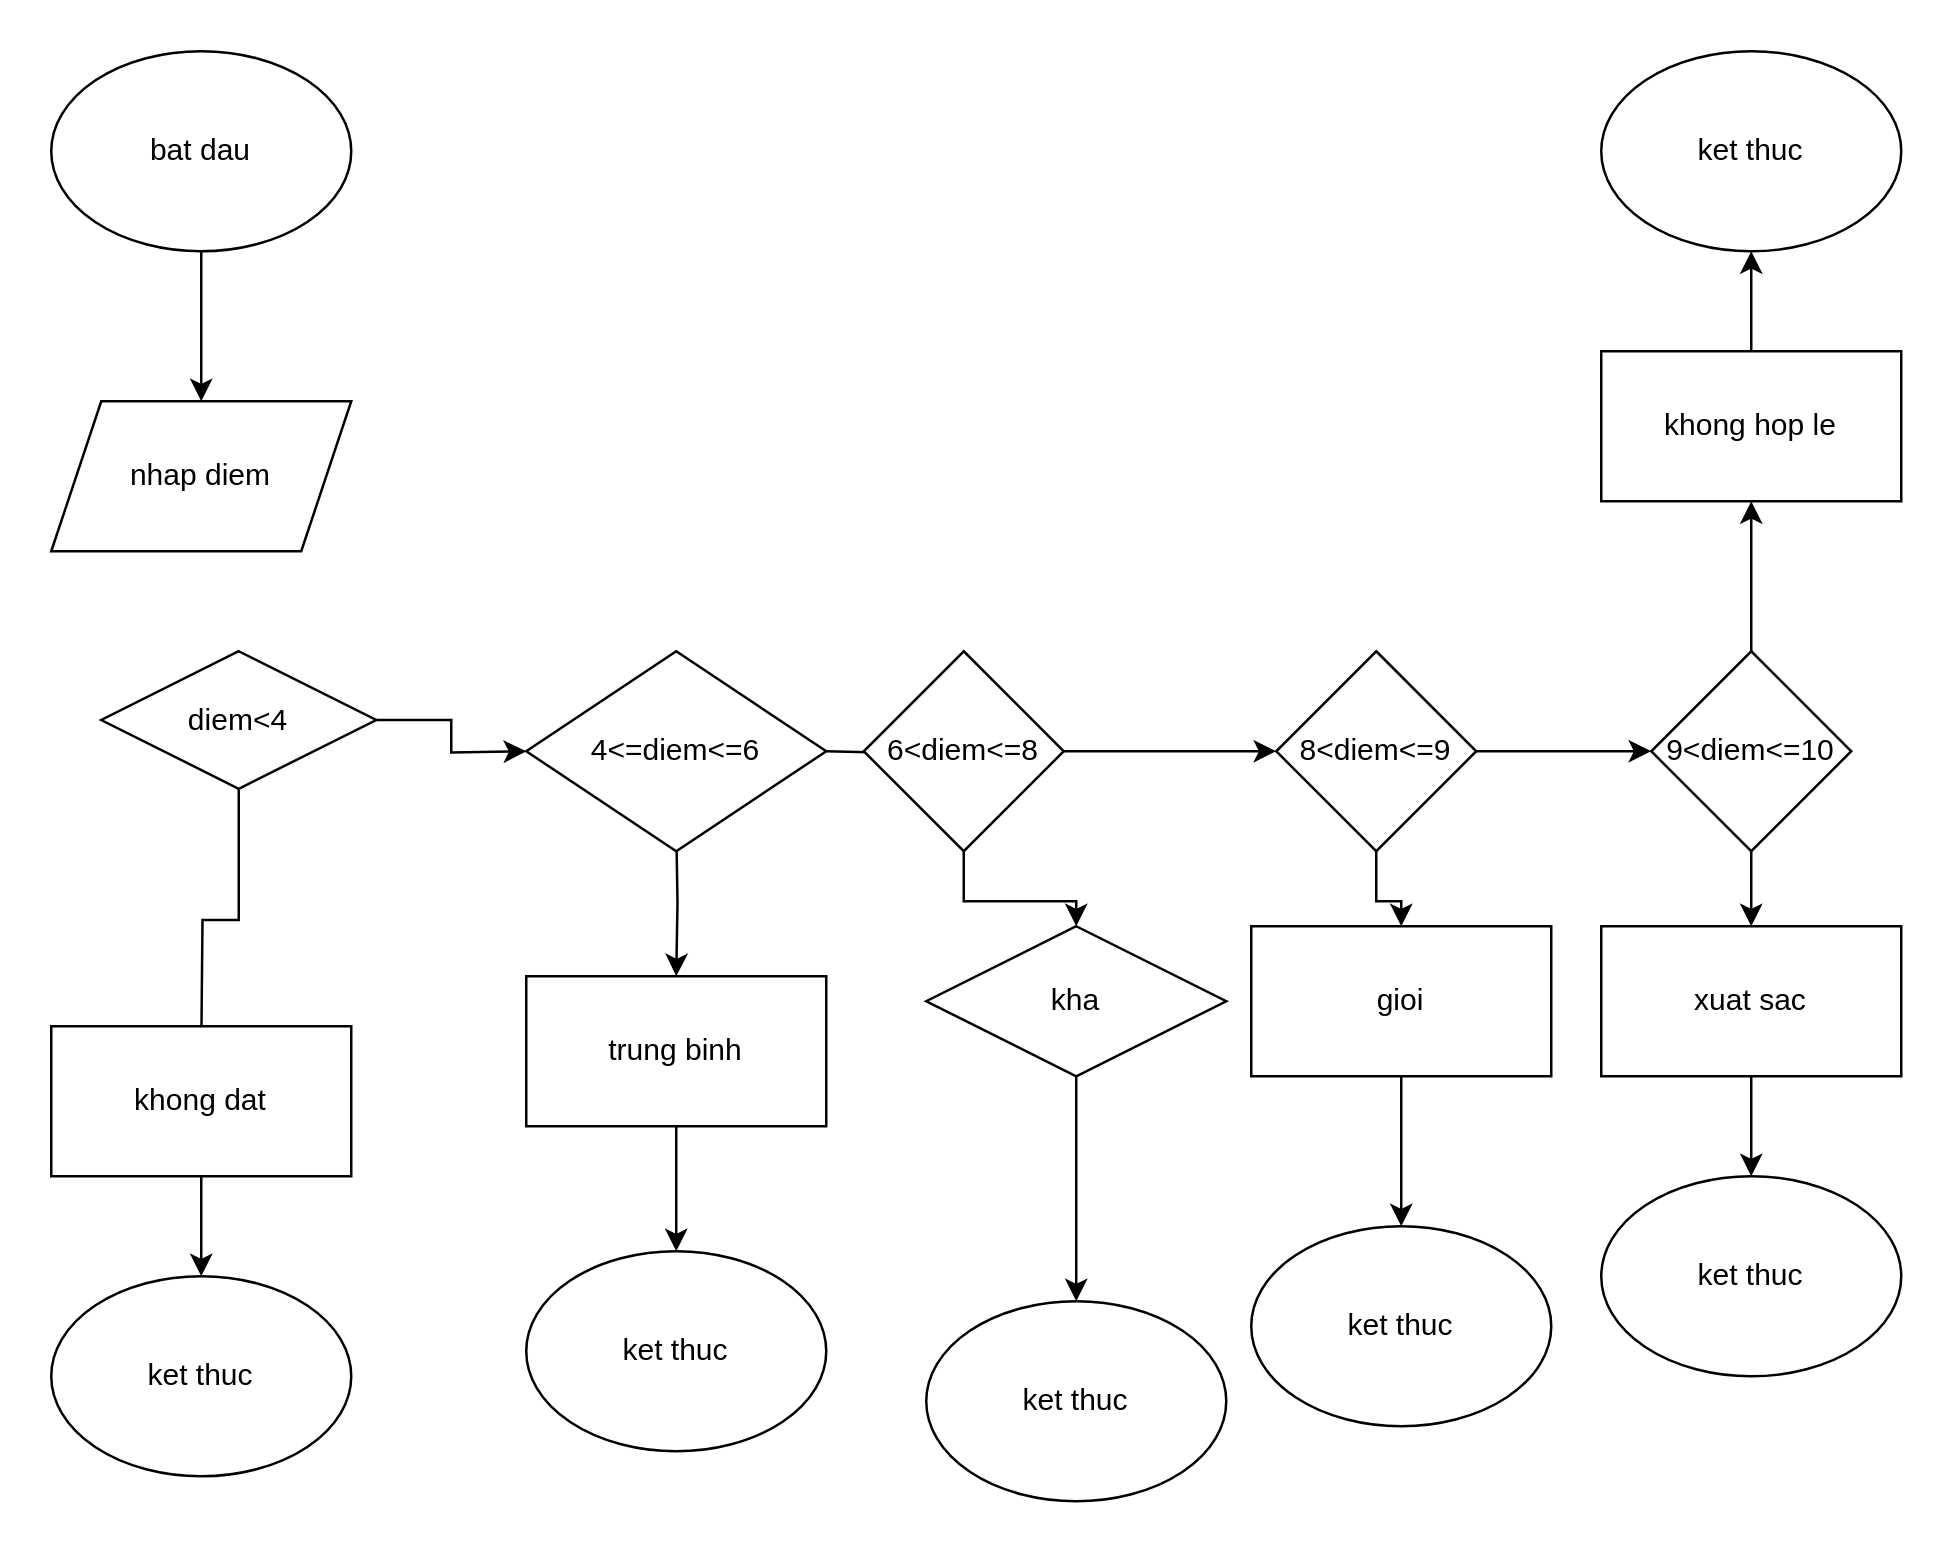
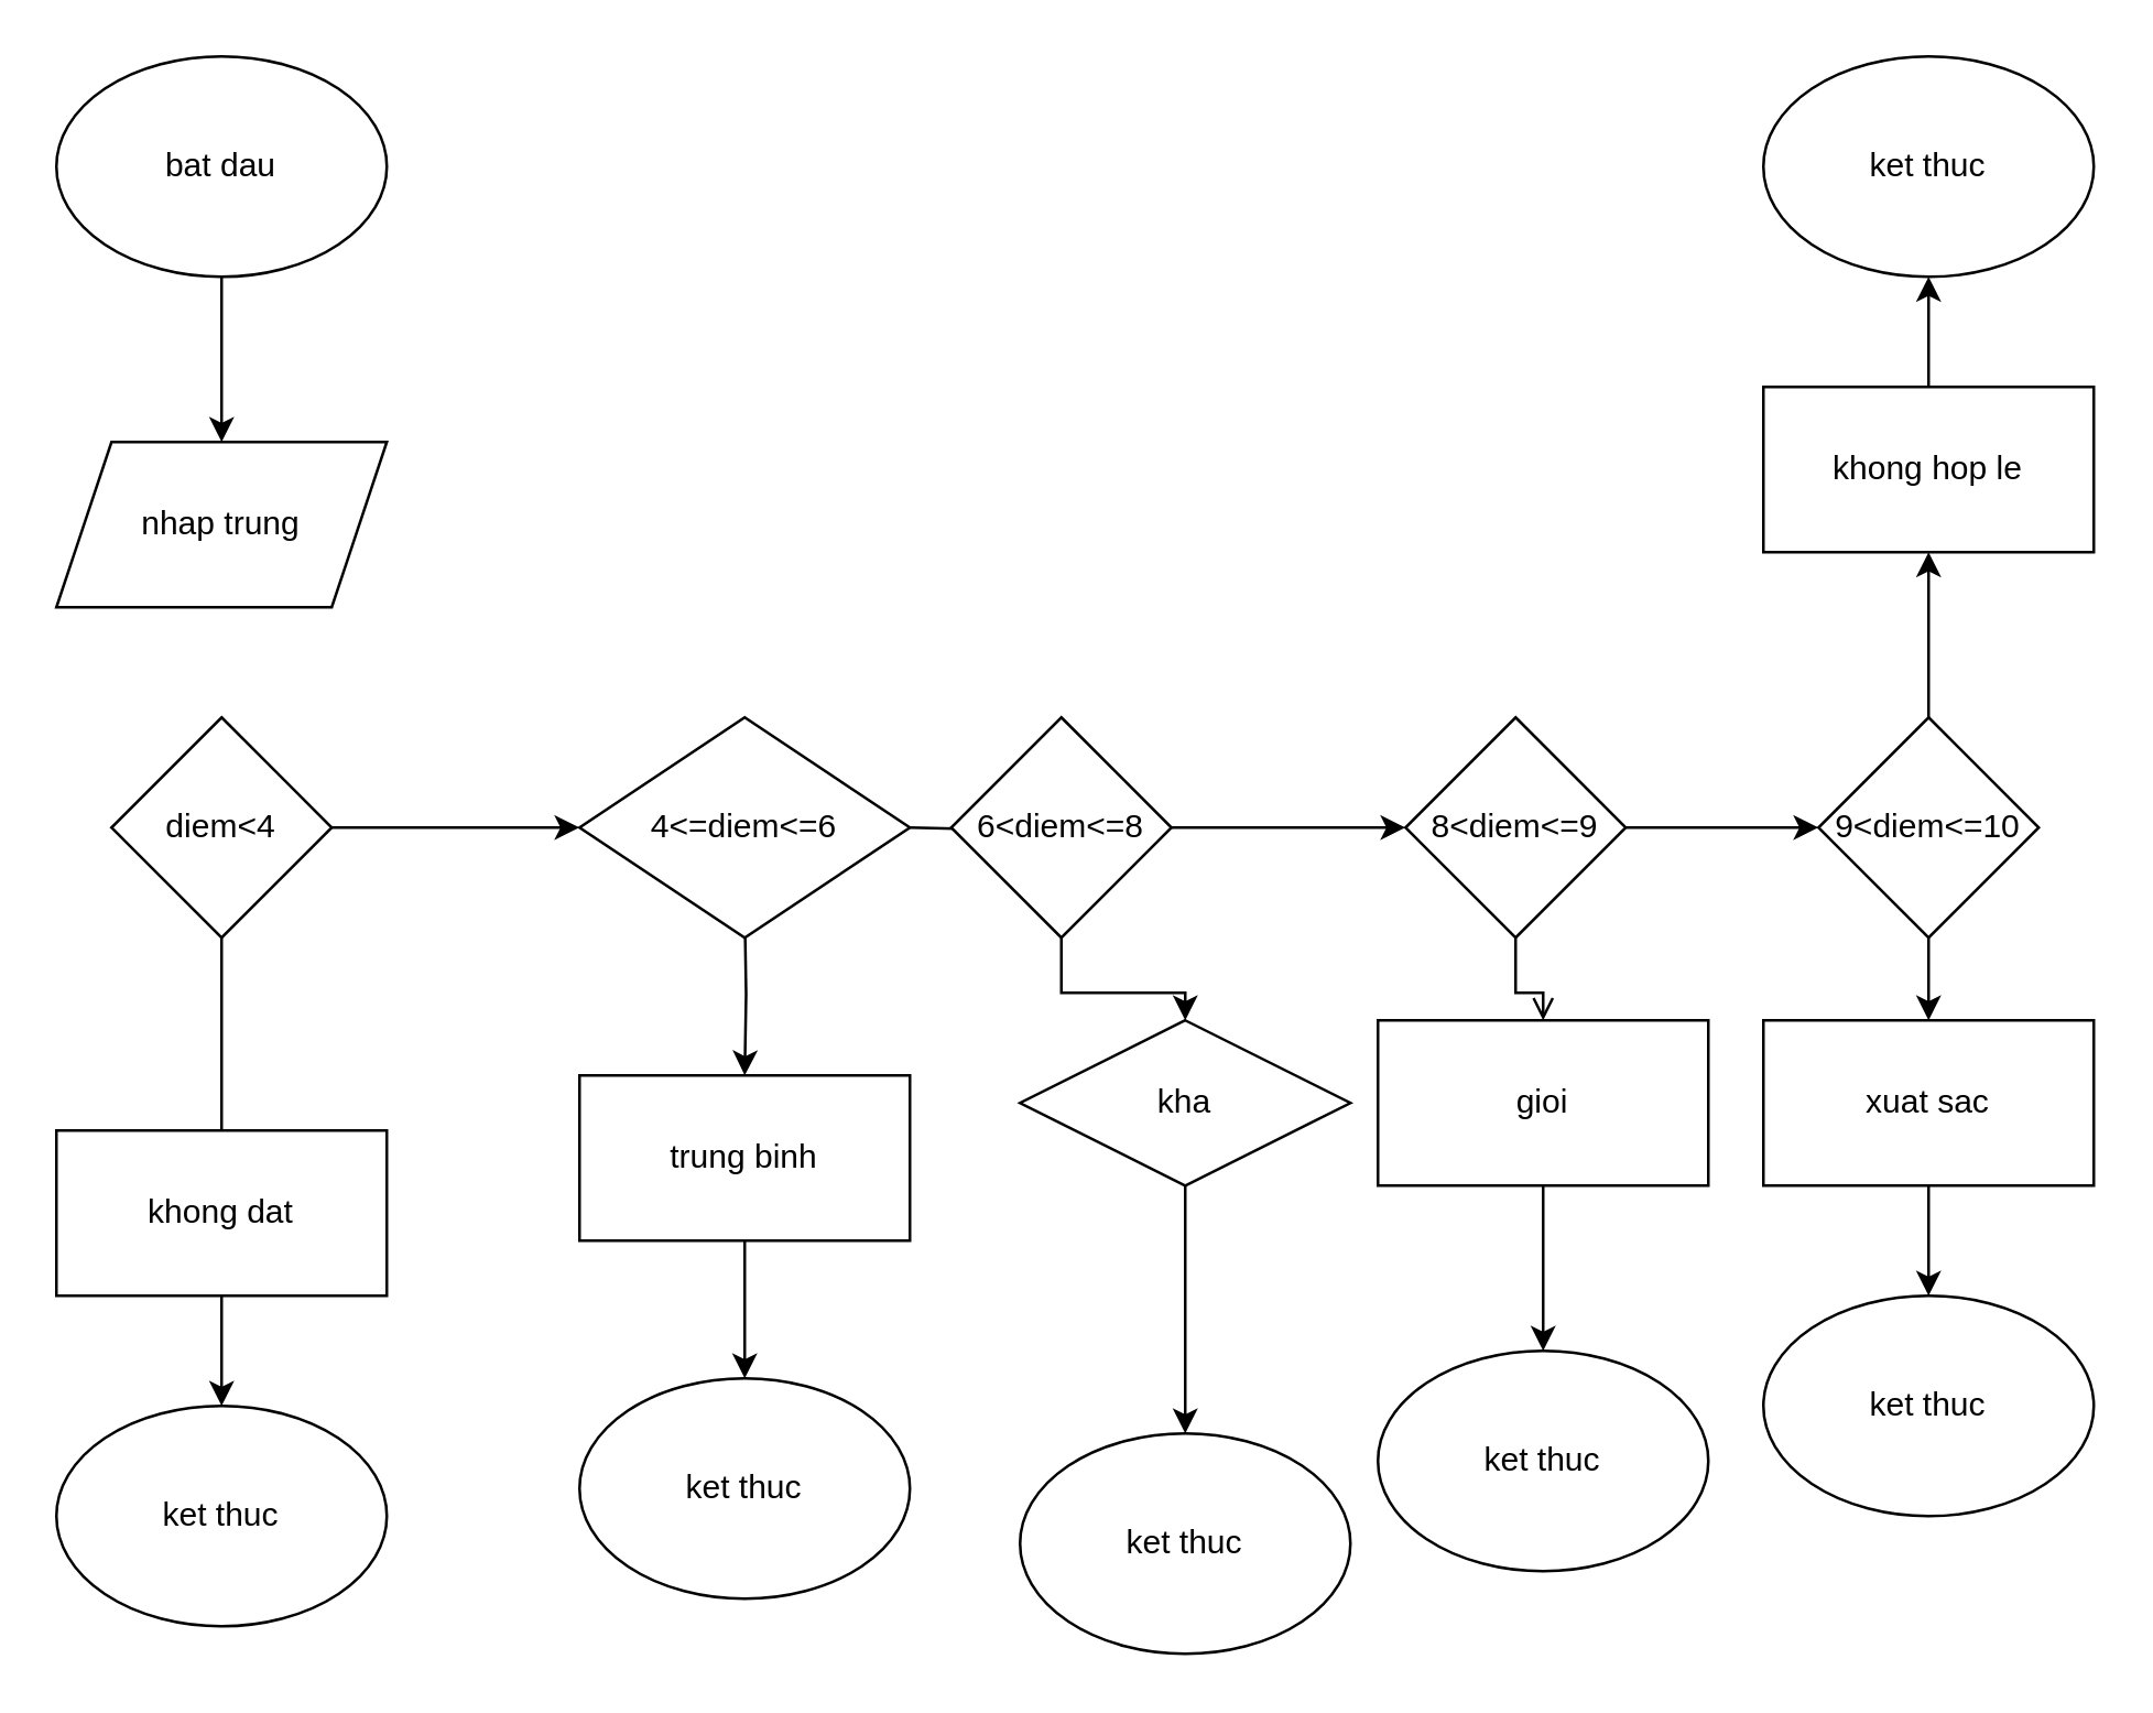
- <mxCell id="4" value="nhap diem" style="shape=parallelogram;perimeter=parallelogramPerimeter;whiteSpace=wrap;html=1;fixedSize=1;" vertex="1" parent="1"><mxGeometry x="20" y="160" width="120" height="60" as="geometry" /></mxCell>
+ <mxCell id="4" value="nhap trung" style="shape=parallelogram;perimeter=parallelogramPerimeter;whiteSpace=wrap;html=1;fixedSize=1;" vertex="1" parent="1"><mxGeometry x="20" y="160" width="120" height="60" as="geometry" /></mxCell>
- <mxCell id="7" value="diem&amp;lt;4" style="rhombus;whiteSpace=wrap;html=1;" vertex="1" parent="1"><mxGeometry x="40" y="260" width="110" height="55" as="geometry" /></mxCell>
+ <mxCell id="7" value="diem&amp;lt;4" style="rhombus;whiteSpace=wrap;html=1;" vertex="1" parent="1"><mxGeometry x="40" y="260" width="80" height="80" as="geometry" /></mxCell>
- <mxCell id="23" style="edgeStyle=orthogonalEdgeStyle;rounded=0;orthogonalLoop=1;jettySize=auto;html=1;" edge="1" parent="1" source="25" target="27"><mxGeometry relative="1" as="geometry"><mxPoint x="550" y="390" as="targetPoint" /></mxGeometry></mxCell>
+ <mxCell id="23" style="edgeStyle=orthogonalEdgeStyle;rounded=0;orthogonalLoop=1;jettySize=auto;html=1;endArrow=open;" edge="1" parent="1" source="25" target="27"><mxGeometry relative="1" as="geometry"><mxPoint x="550" y="390" as="targetPoint" /></mxGeometry></mxCell>
